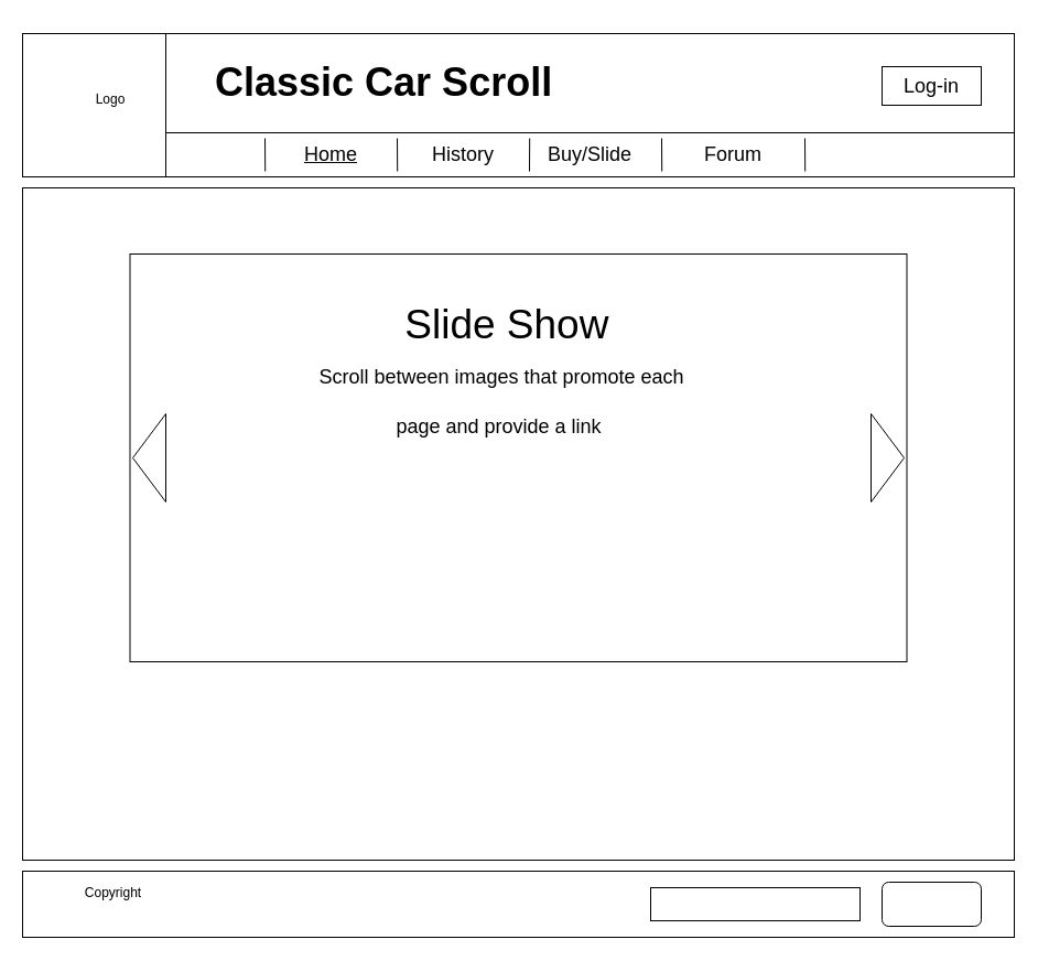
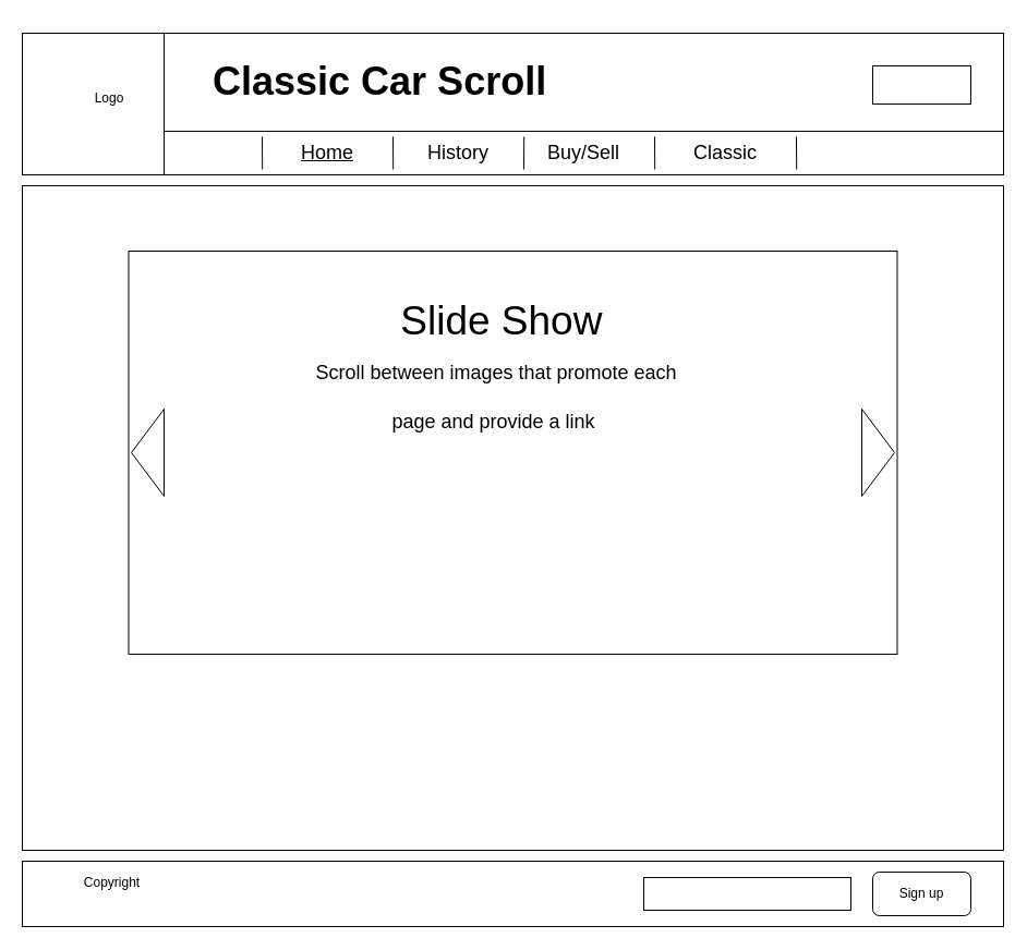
- <mxCell id="19" value="Log-in" style="text;html=1;strokeColor=none;fillColor=none;align=center;verticalAlign=middle;whiteSpace=wrap;rounded=0;fontSize=18;" parent="1" vertex="1"><mxGeometry x="800" y="62.5" width="90" height="30" as="geometry" /></mxCell>
- <mxCell id="8" value="Buy/Slide" style="text;html=1;strokeColor=none;fillColor=none;align=center;verticalAlign=middle;whiteSpace=wrap;rounded=0;fontSize=18;" parent="1" vertex="1"><mxGeometry x="480" y="125" width="110" height="30" as="geometry" /></mxCell>
+ <mxCell id="8" value="Buy/Sell" style="text;html=1;strokeColor=none;fillColor=none;align=center;verticalAlign=middle;whiteSpace=wrap;rounded=0;fontSize=18;" parent="1" vertex="1"><mxGeometry x="480" y="125" width="110" height="30" as="geometry" /></mxCell>
- <mxCell id="16" value="Forum" style="text;html=1;strokeColor=none;fillColor=none;align=center;verticalAlign=middle;whiteSpace=wrap;rounded=0;fontSize=18;" parent="1" vertex="1"><mxGeometry x="610" y="125" width="110" height="30" as="geometry" /></mxCell>
+ <mxCell id="16" value="Classic" style="text;html=1;strokeColor=none;fillColor=none;align=center;verticalAlign=middle;whiteSpace=wrap;rounded=0;fontSize=18;" parent="1" vertex="1"><mxGeometry x="610" y="125" width="110" height="30" as="geometry" /></mxCell>
+ <mxCell id="23" value="Sign up" style="text;html=1;strokeColor=none;fillColor=none;align=center;verticalAlign=middle;whiteSpace=wrap;rounded=0;" parent="1" vertex="1"><mxGeometry x="815" y="805" width="60" height="30" as="geometry" /></mxCell>
